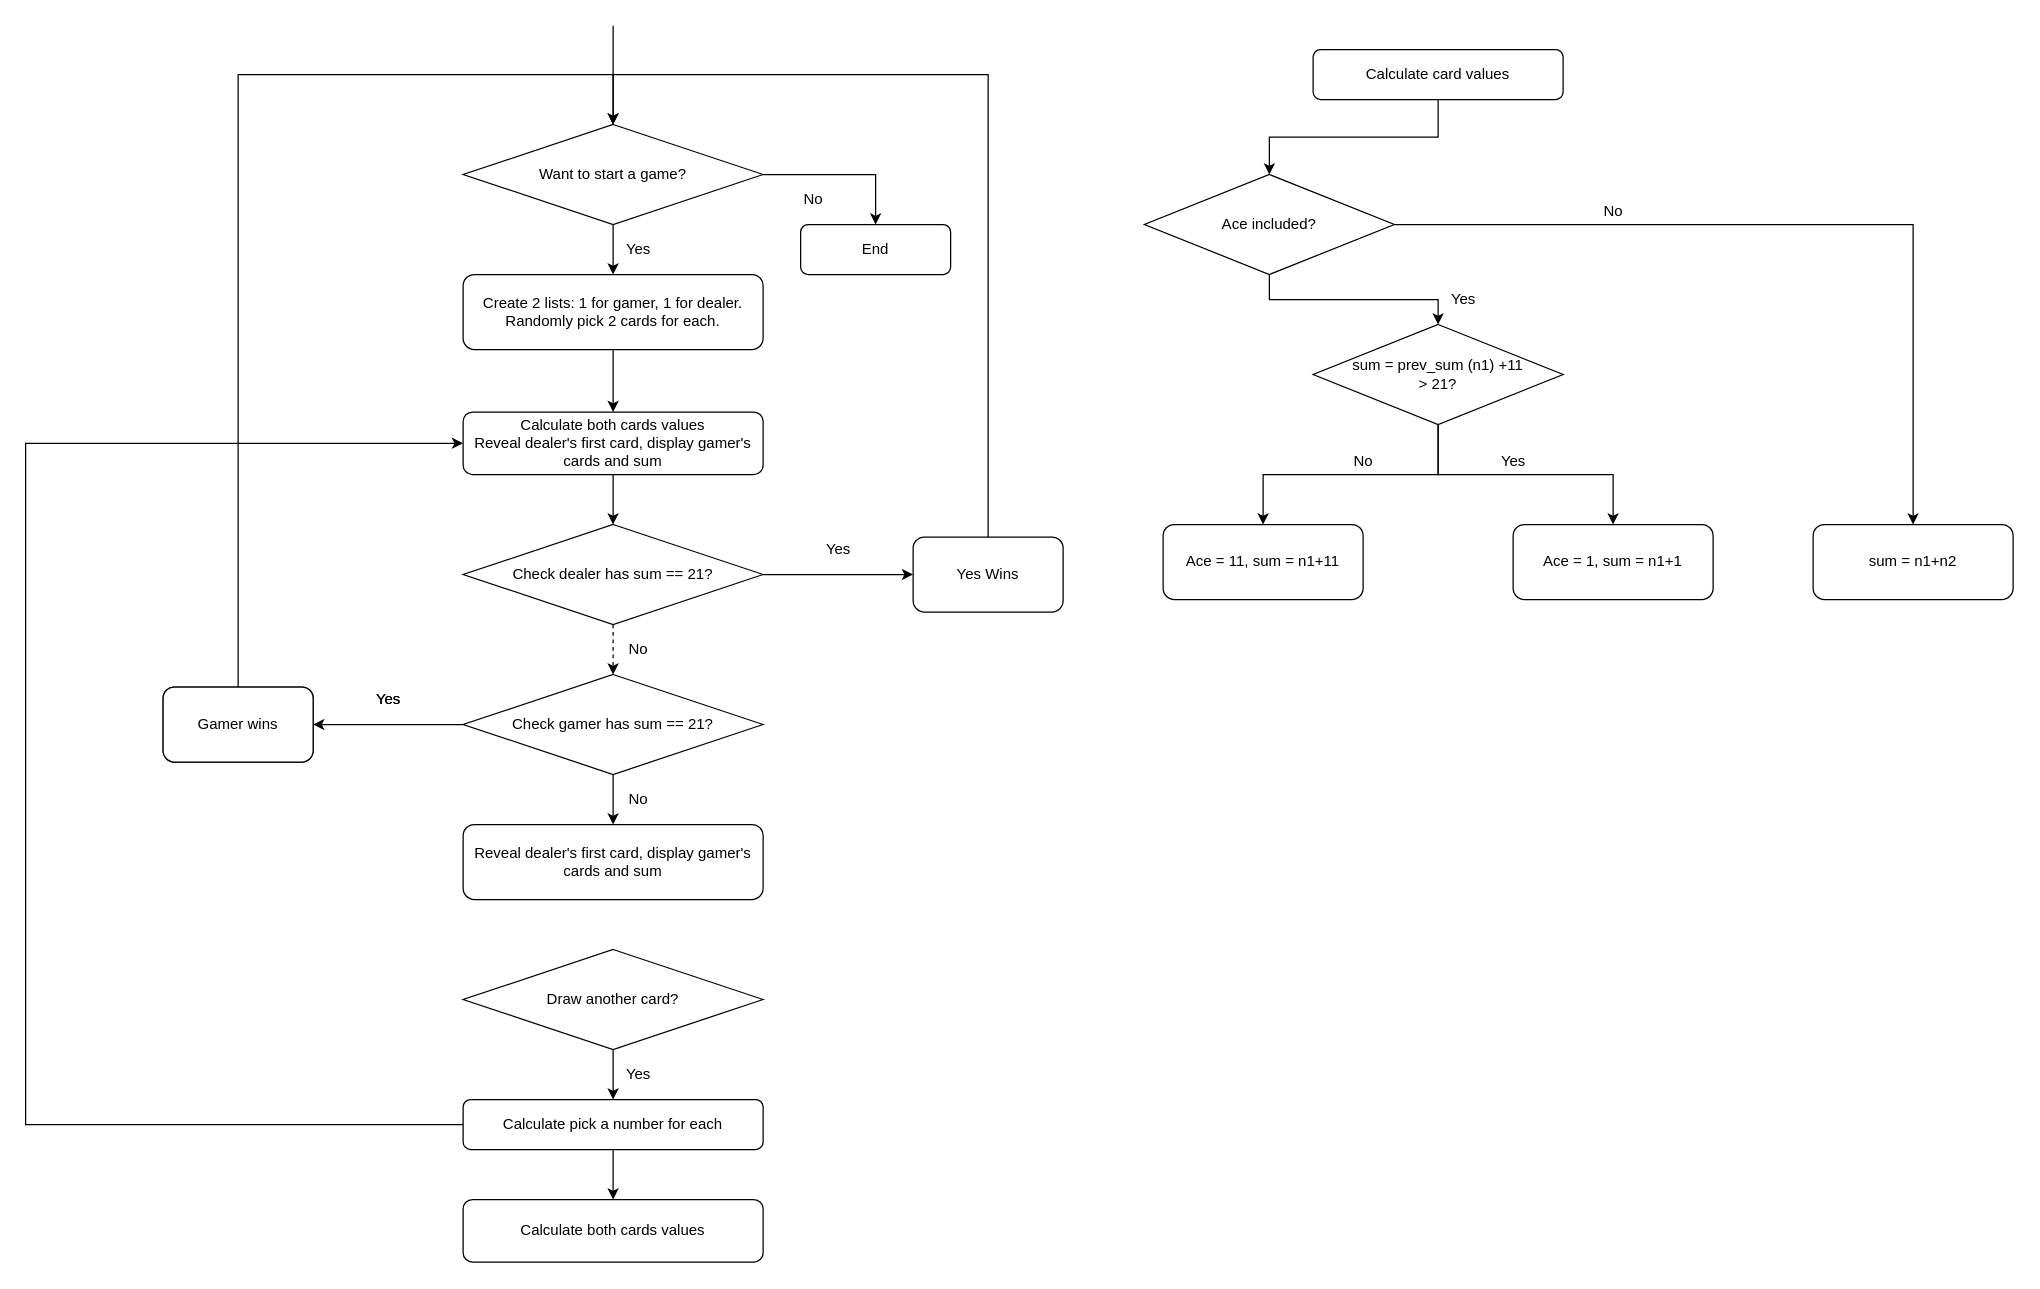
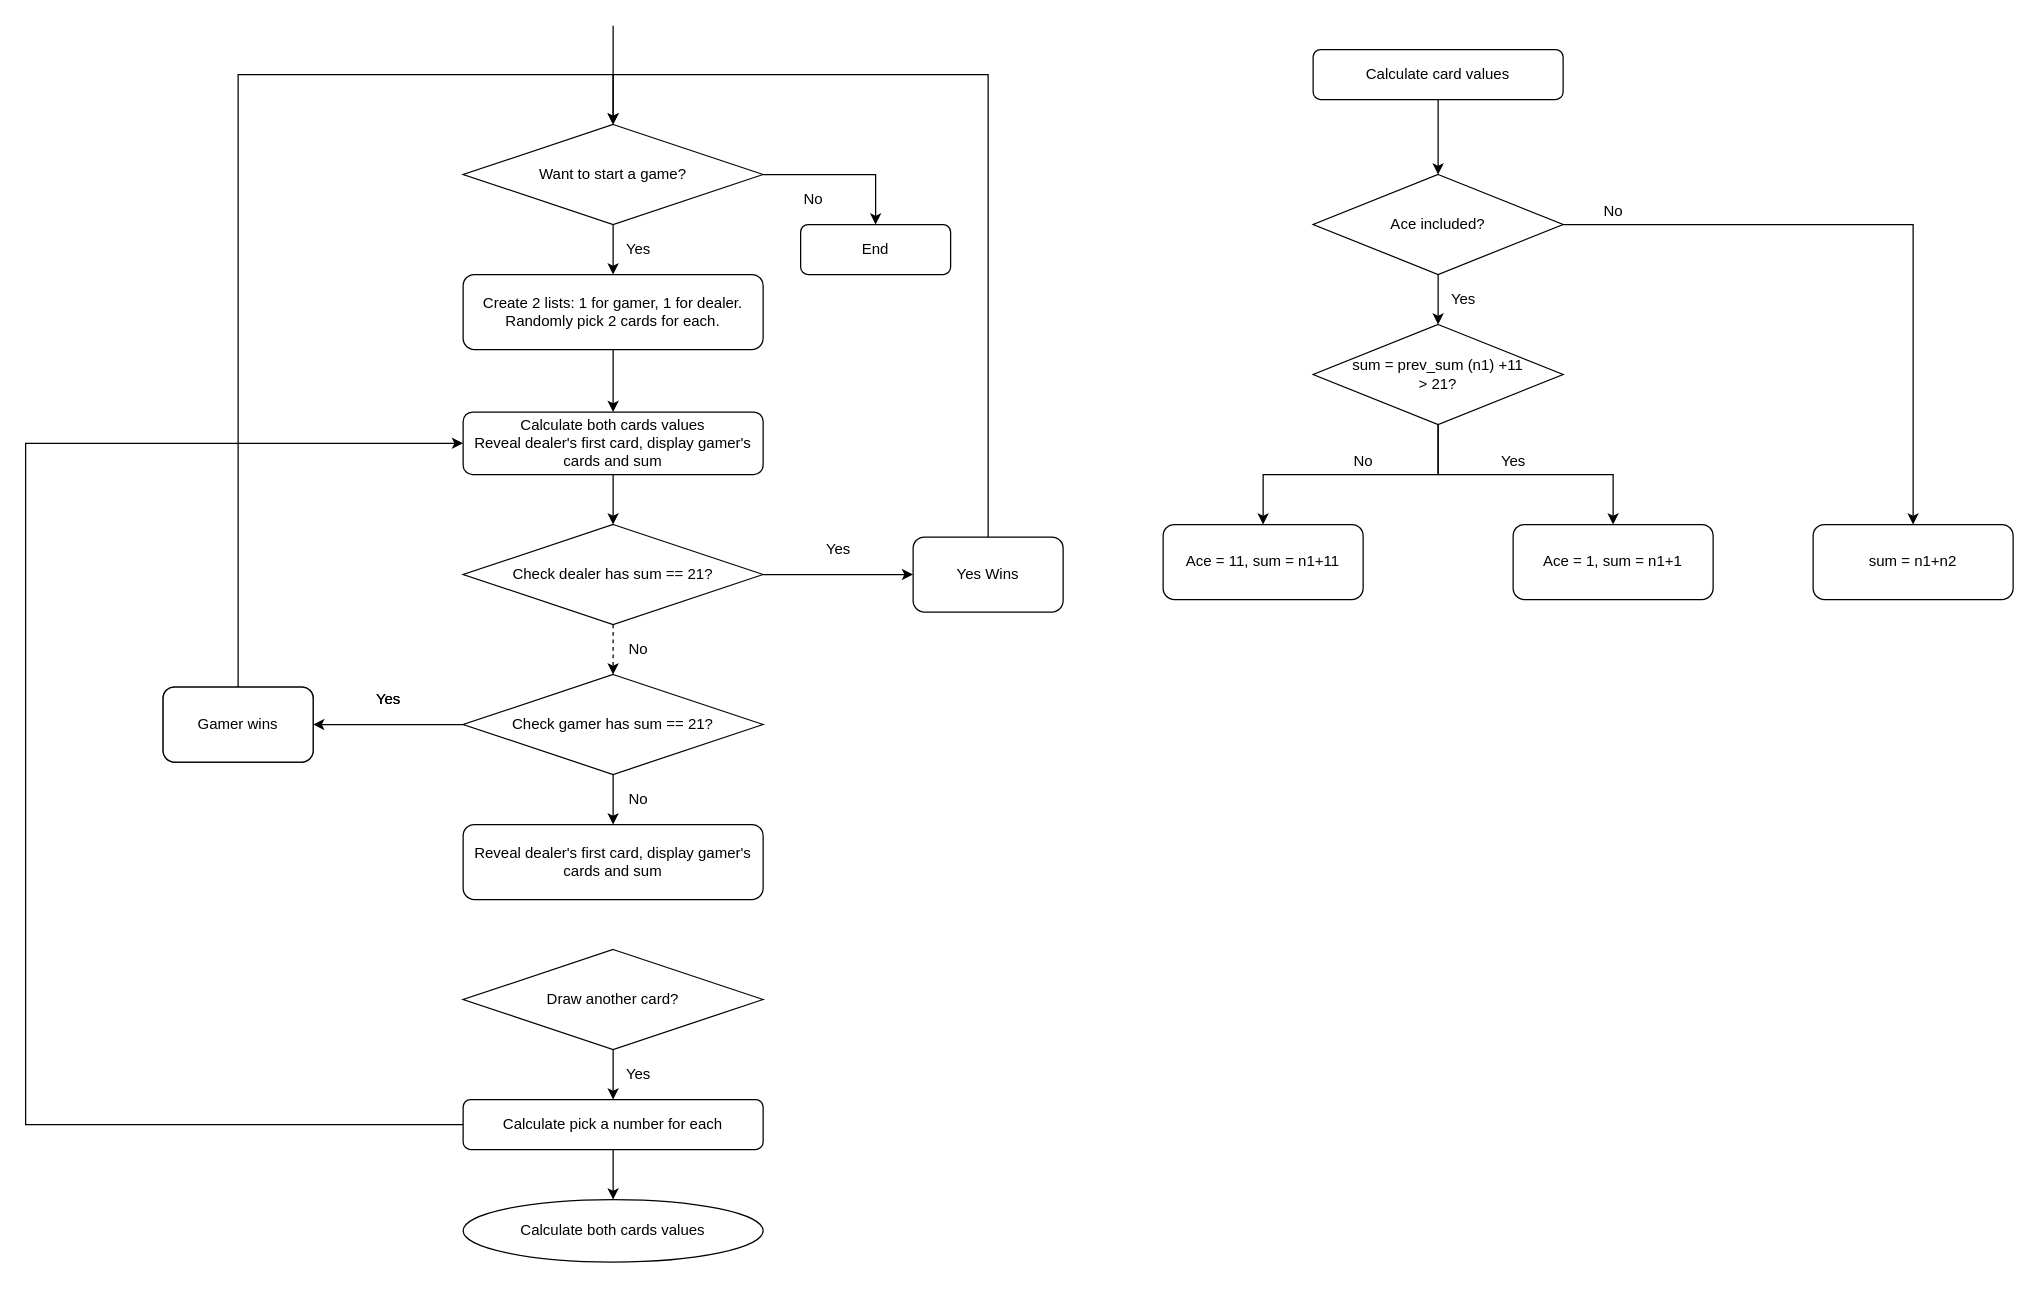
- <mxCell id="36" value="Ace included?" style="rhombus;whiteSpace=wrap;html=1;" vertex="1" parent="1"><mxGeometry x="915" y="139" width="200" height="80" as="geometry" /></mxCell>
+ <mxCell id="36" value="Ace included?" style="rhombus;whiteSpace=wrap;html=1;" vertex="1" parent="1"><mxGeometry x="1050" y="139" width="200" height="80" as="geometry" /></mxCell>
- <mxCell id="50" value="Calculate both cards values" style="rounded=1;whiteSpace=wrap;html=1;" vertex="1" parent="1"><mxGeometry x="370" y="959" width="240" height="50" as="geometry" /></mxCell>
+ <mxCell id="50" value="Calculate both cards values" style="ellipse;whiteSpace=wrap;html=1;" vertex="1" parent="1"><mxGeometry x="370" y="959" width="240" height="50" as="geometry" /></mxCell>
